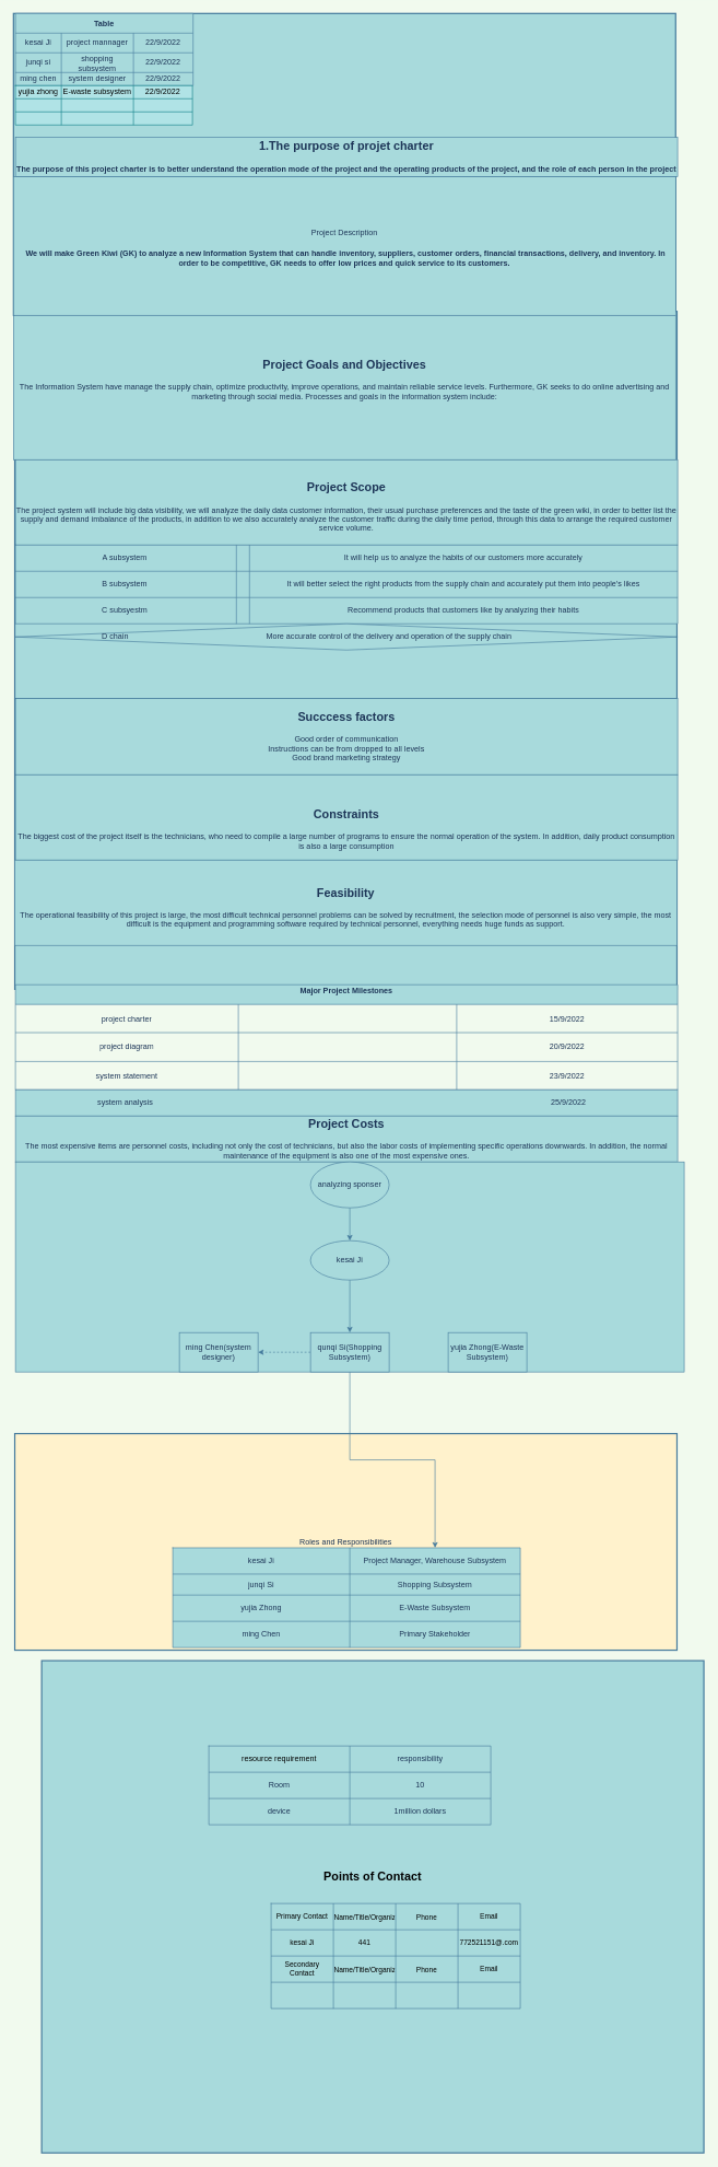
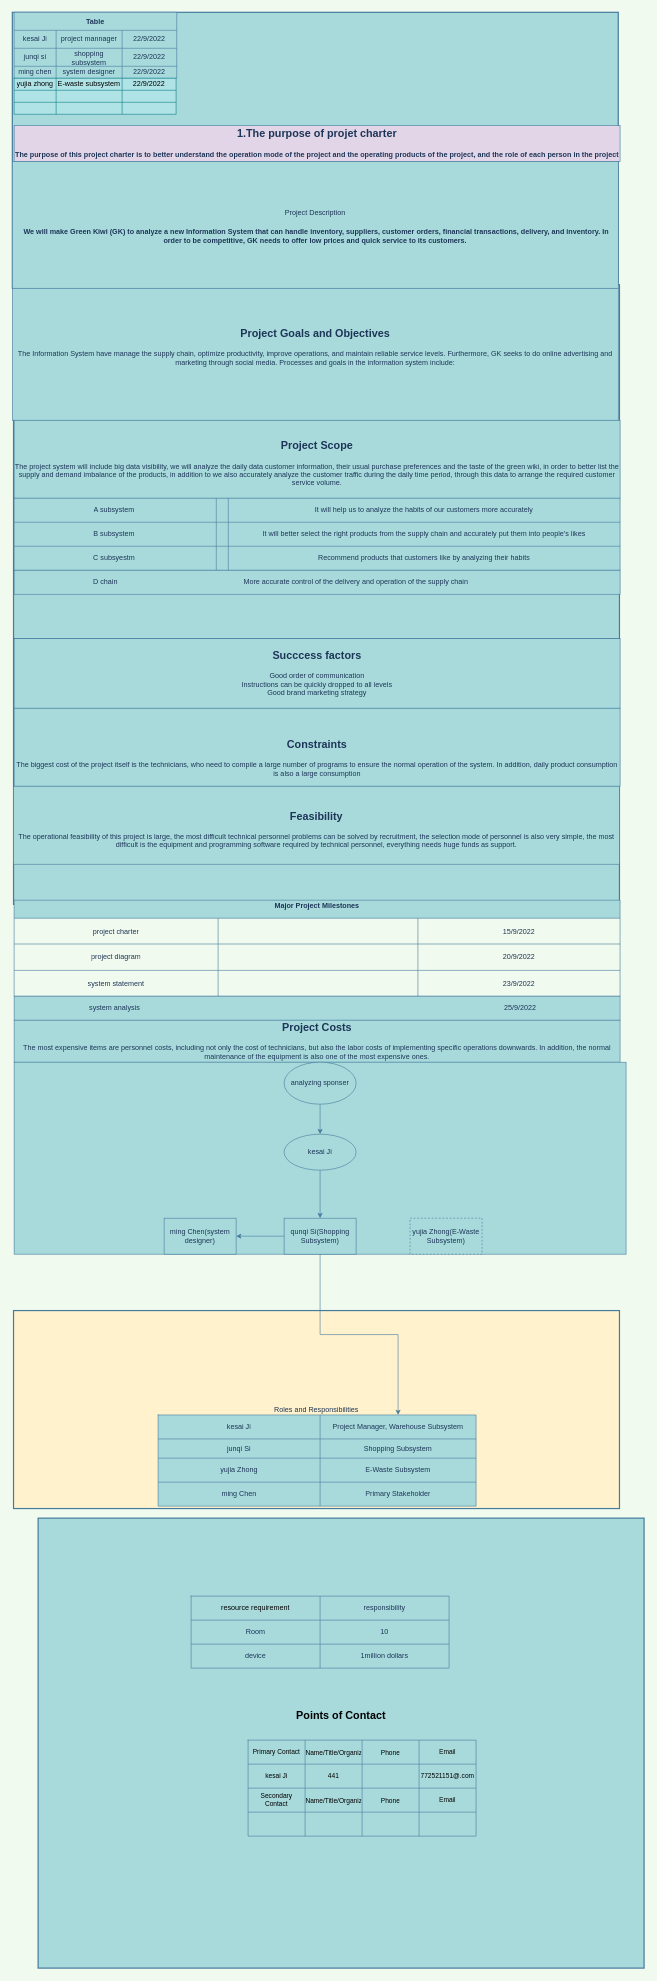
- <mxCell id="22" value="&lt;h2&gt;1.The purpose of projet charter&lt;/h2&gt;&lt;h4 style=&quot;text-align: left;&quot;&gt;The purpose of this project charter is to better understand the operation mode of the project and the operating products of the project, and the role of each person in the project&lt;br&gt;&lt;/h4&gt;" style="rounded=0;whiteSpace=wrap;html=1;fillColor=#A8DADC;strokeColor=#457B9D;fontColor=#1D3557;" parent="1" vertex="1"><mxGeometry x="23" y="209" width="1010" height="60" as="geometry" /></mxCell>
+ <mxCell id="22" value="&lt;h2&gt;1.The purpose of projet charter&lt;/h2&gt;&lt;h4 style=&quot;text-align: left;&quot;&gt;The purpose of this project charter is to better understand the operation mode of the project and the operating products of the project, and the role of each person in the project&lt;br&gt;&lt;/h4&gt;" style="rounded=0;whiteSpace=wrap;html=1;fillColor=#e1d5e7;strokeColor=#457B9D;fontColor=#1D3557;" parent="1" vertex="1"><mxGeometry x="23" y="209" width="1010" height="60" as="geometry" /></mxCell>
- <mxCell id="39" value="&amp;nbsp; &amp;nbsp; &amp;nbsp; &amp;nbsp; &amp;nbsp; &amp;nbsp; &amp;nbsp; &amp;nbsp; &amp;nbsp; &amp;nbsp; &amp;nbsp; &amp;nbsp; &amp;nbsp; &amp;nbsp; &amp;nbsp; &amp;nbsp; &amp;nbsp; &amp;nbsp; &amp;nbsp; &amp;nbsp;D chain&amp;nbsp; &amp;nbsp; &amp;nbsp; &amp;nbsp; &amp;nbsp; &amp;nbsp; &amp;nbsp; &amp;nbsp; &amp;nbsp; &amp;nbsp; &amp;nbsp; &amp;nbsp; &amp;nbsp; &amp;nbsp; &amp;nbsp; &amp;nbsp; &amp;nbsp; &amp;nbsp; &amp;nbsp; &amp;nbsp; &amp;nbsp; &amp;nbsp; &amp;nbsp; &amp;nbsp; &amp;nbsp; &amp;nbsp; &amp;nbsp; &amp;nbsp; &amp;nbsp; &amp;nbsp; &amp;nbsp; &amp;nbsp;More accurate control of the delivery and operation of the supply chain" style="rhombus;whiteSpace=wrap;html=1;align=left;fillColor=#A8DADC;strokeColor=#457B9D;fontColor=#1D3557;" parent="1" vertex="1"><mxGeometry x="23" y="950" width="1010" height="40" as="geometry" /></mxCell>
+ <mxCell id="39" value="&amp;nbsp; &amp;nbsp; &amp;nbsp; &amp;nbsp; &amp;nbsp; &amp;nbsp; &amp;nbsp; &amp;nbsp; &amp;nbsp; &amp;nbsp; &amp;nbsp; &amp;nbsp; &amp;nbsp; &amp;nbsp; &amp;nbsp; &amp;nbsp; &amp;nbsp; &amp;nbsp; &amp;nbsp; &amp;nbsp;D chain&amp;nbsp; &amp;nbsp; &amp;nbsp; &amp;nbsp; &amp;nbsp; &amp;nbsp; &amp;nbsp; &amp;nbsp; &amp;nbsp; &amp;nbsp; &amp;nbsp; &amp;nbsp; &amp;nbsp; &amp;nbsp; &amp;nbsp; &amp;nbsp; &amp;nbsp; &amp;nbsp; &amp;nbsp; &amp;nbsp; &amp;nbsp; &amp;nbsp; &amp;nbsp; &amp;nbsp; &amp;nbsp; &amp;nbsp; &amp;nbsp; &amp;nbsp; &amp;nbsp; &amp;nbsp; &amp;nbsp; &amp;nbsp;More accurate control of the delivery and operation of the supply chain" style="rounded=0;whiteSpace=wrap;html=1;align=left;fillColor=#A8DADC;strokeColor=#457B9D;fontColor=#1D3557;" parent="1" vertex="1"><mxGeometry x="23" y="950" width="1010" height="40" as="geometry" /></mxCell>
- <mxCell id="40" value="&lt;h2&gt;Succcess factors&lt;/h2&gt;&lt;div&gt;Good order of communication&lt;br&gt;&lt;/div&gt;&lt;div&gt;Instructions can be from dropped to all levels&lt;br&gt;&lt;/div&gt;&lt;div&gt;Good brand marketing strategy&lt;br&gt;&lt;/div&gt;&lt;div&gt;&lt;br&gt;&lt;/div&gt;" style="rounded=0;whiteSpace=wrap;html=1;fillColor=#A8DADC;strokeColor=#457B9D;fontColor=#1D3557;" parent="1" vertex="1"><mxGeometry x="23" y="1064" width="1010" height="116" as="geometry" /></mxCell>
+ <mxCell id="40" value="&lt;h2&gt;Succcess factors&lt;/h2&gt;&lt;div&gt;Good order of communication&lt;br&gt;&lt;/div&gt;&lt;div&gt;Instructions can be quickly dropped to all levels&lt;br&gt;&lt;/div&gt;&lt;div&gt;Good brand marketing strategy&lt;br&gt;&lt;/div&gt;&lt;div&gt;&lt;br&gt;&lt;/div&gt;" style="rounded=0;whiteSpace=wrap;html=1;fillColor=#A8DADC;strokeColor=#457B9D;fontColor=#1D3557;" parent="1" vertex="1"><mxGeometry x="23" y="1064" width="1010" height="116" as="geometry" /></mxCell>
- <mxCell id="64" value="" style="edgeStyle=orthogonalEdgeStyle;rounded=0;orthogonalLoop=1;jettySize=auto;html=1;strokeColor=#457B9D;fontColor=#1D3557;fillColor=#A8DADC;dashed=1;" parent="1" source="65" target="67" edge="1"><mxGeometry relative="1" as="geometry" /></mxCell>
+ <mxCell id="64" value="" style="edgeStyle=orthogonalEdgeStyle;rounded=0;orthogonalLoop=1;jettySize=auto;html=1;strokeColor=#457B9D;fontColor=#1D3557;fillColor=#A8DADC;" parent="1" source="65" target="67" edge="1"><mxGeometry relative="1" as="geometry" /></mxCell>
- <mxCell id="66" value="yujia Zhong(E-Waste Subsystem)" style="whiteSpace=wrap;html=1;fillColor=#A8DADC;strokeColor=#457B9D;fontColor=#1D3557;" parent="1" vertex="1"><mxGeometry x="683" y="2030" width="120" height="60" as="geometry" /></mxCell>
+ <mxCell id="66" value="yujia Zhong(E-Waste Subsystem)" style="whiteSpace=wrap;html=1;fillColor=#A8DADC;strokeColor=#457B9D;fontColor=#1D3557;dashed=1;" parent="1" vertex="1"><mxGeometry x="683" y="2030" width="120" height="60" as="geometry" /></mxCell>
